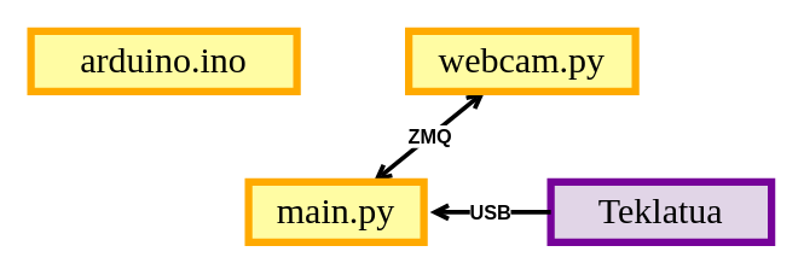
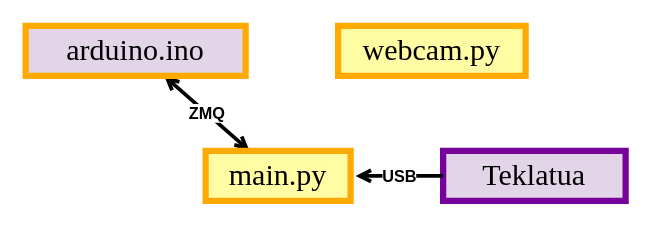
- <mxCell id="7" value="&lt;h1&gt;&lt;font face=&quot;Lucida Console&quot;&gt;&lt;span style=&quot;font-weight: normal&quot;&gt;arduino.ino&lt;/span&gt;&lt;/font&gt;&lt;/h1&gt;" style="rounded=0;whiteSpace=wrap;html=1;strokeWidth=5;glass=0;sketch=0;shadow=0;strokeColor=#FFAA00;fillColor=#FFFCA3;" vertex="1" parent="1"><mxGeometry x="20" y="20" width="176" height="40" as="geometry" /></mxCell>
+ <mxCell id="7" value="&lt;h1&gt;&lt;font face=&quot;Lucida Console&quot;&gt;&lt;span style=&quot;font-weight: normal&quot;&gt;arduino.ino&lt;/span&gt;&lt;/font&gt;&lt;/h1&gt;" style="rounded=0;whiteSpace=wrap;html=1;strokeWidth=5;glass=0;sketch=0;shadow=0;strokeColor=#FFAA00;fillColor=#e1d5e7;" vertex="1" parent="1"><mxGeometry x="20" y="20" width="176" height="40" as="geometry" /></mxCell>
- <mxCell id="2" value="ZMQ" style="edgeStyle=none;sketch=0;orthogonalLoop=1;jettySize=auto;html=1;startSize=6;sourcePerimeterSpacing=0;endArrow=open;endFill=0;endSize=6;targetPerimeterSpacing=0;strokeWidth=3;fontSize=13;startArrow=open;startFill=0;horizontal=1;verticalAlign=middle;fontStyle=1" edge="1" parent="1" source="3" target="6"><mxGeometry relative="1" as="geometry" /></mxCell>
+ <mxCell id="2" value="ZMQ" style="edgeStyle=none;sketch=0;orthogonalLoop=1;jettySize=auto;html=1;startSize=6;sourcePerimeterSpacing=0;endArrow=open;endFill=0;endSize=6;targetPerimeterSpacing=0;strokeWidth=3;fontSize=13;startArrow=open;startFill=0;horizontal=1;verticalAlign=middle;fontStyle=1;" edge="1" parent="1" source="3" target="7"><mxGeometry relative="1" as="geometry" /></mxCell>
- <mxCell id="4" value="&lt;h1&gt;&lt;font face=&quot;Lucida Console&quot;&gt;&lt;span style=&quot;font-weight: normal&quot;&gt;Teklatua&lt;/span&gt;&lt;/font&gt;&lt;/h1&gt;" style="rounded=0;whiteSpace=wrap;html=1;strokeWidth=5;glass=0;sketch=0;shadow=0;fillColor=#e1d5e7;strokeColor=#760299;" vertex="1" parent="1"><mxGeometry x="364" y="120" width="146" height="40" as="geometry" /></mxCell>
+ <mxCell id="4" value="&lt;h1&gt;&lt;font face=&quot;Lucida Console&quot;&gt;&lt;span style=&quot;font-weight: normal&quot;&gt;Teklatua&lt;/span&gt;&lt;/font&gt;&lt;/h1&gt;" style="rounded=0;whiteSpace=wrap;html=1;strokeWidth=5;glass=0;sketch=0;shadow=0;fillColor=#e1d5e7;strokeColor=#760299;" vertex="1" parent="1"><mxGeometry x="354" y="120" width="146" height="40" as="geometry" /></mxCell>
